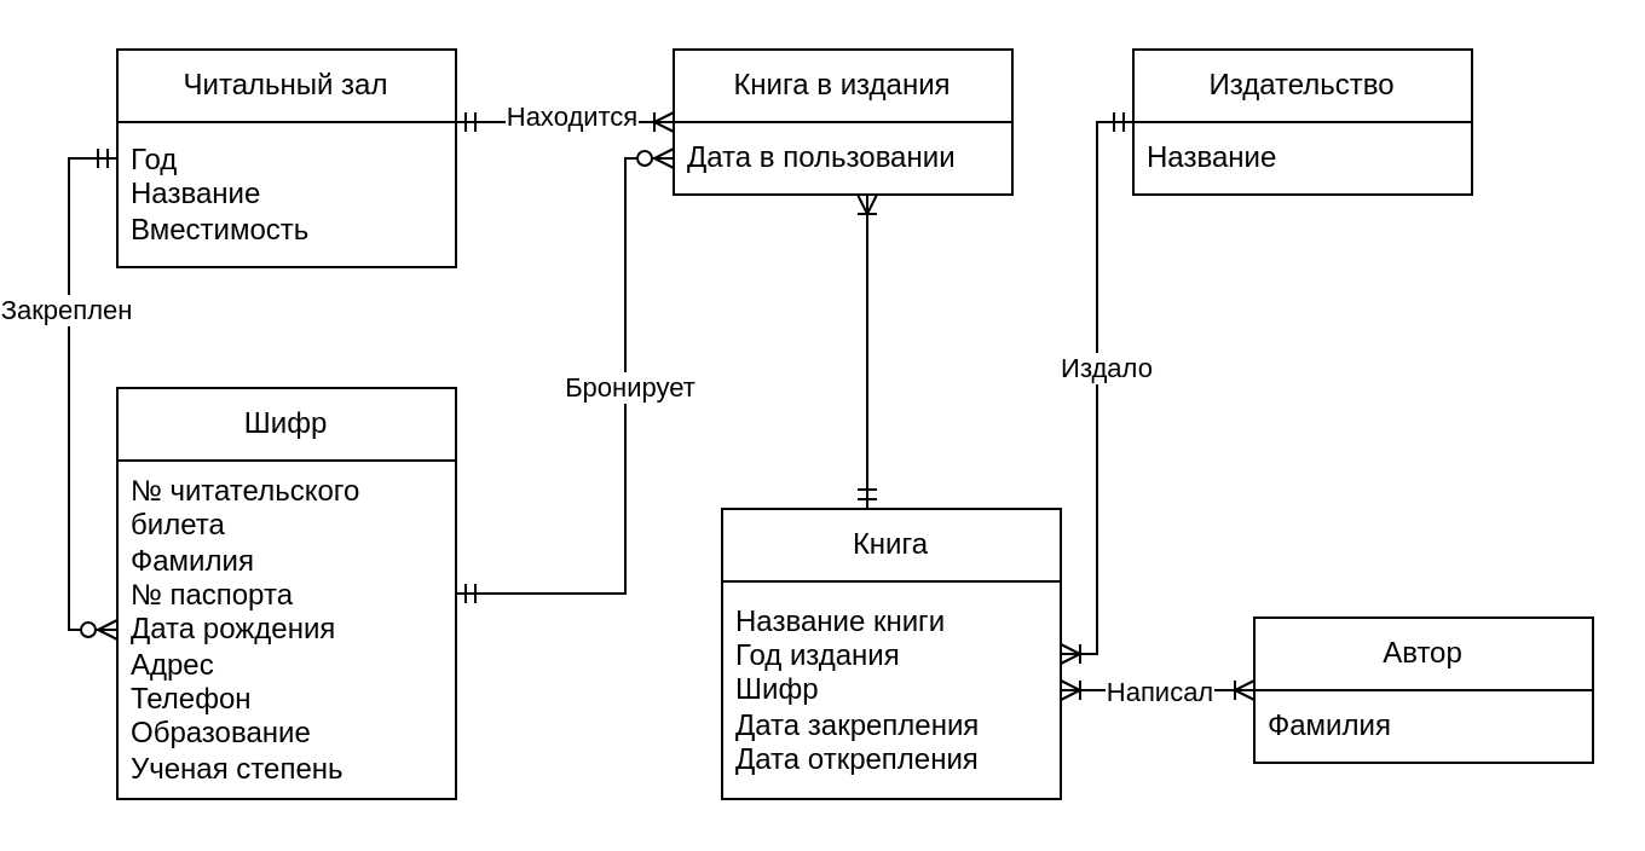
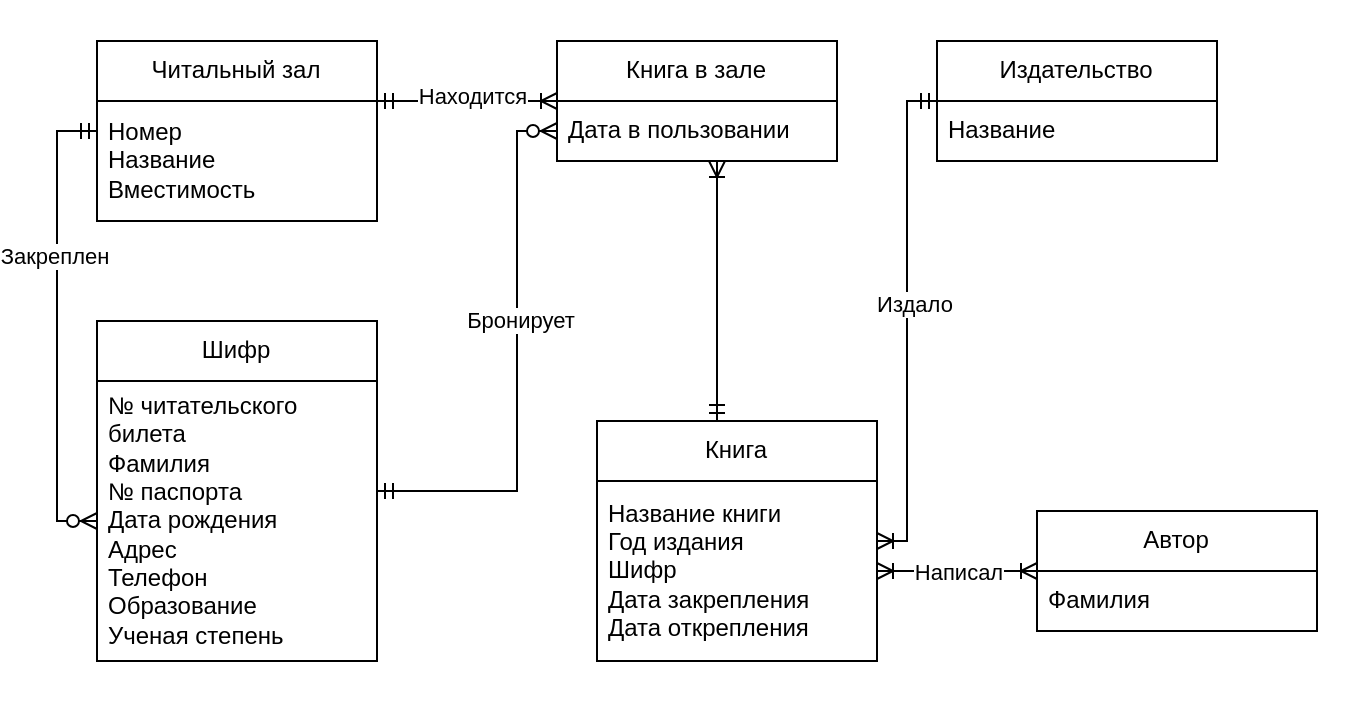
- <mxCell id="12" value="Книга в издания" style="swimlane;fontStyle=0;childLayout=stackLayout;horizontal=1;startSize=30;horizontalStack=0;resizeParent=1;resizeParentMax=0;resizeLast=0;collapsible=1;marginBottom=0;whiteSpace=wrap;html=1;" vertex="1" parent="1"><mxGeometry x="270" y="20" width="140" height="60" as="geometry" /></mxCell>
+ <mxCell id="12" value="Книга в зале" style="swimlane;fontStyle=0;childLayout=stackLayout;horizontal=1;startSize=30;horizontalStack=0;resizeParent=1;resizeParentMax=0;resizeLast=0;collapsible=1;marginBottom=0;whiteSpace=wrap;html=1;" vertex="1" parent="1"><mxGeometry x="270" y="20" width="140" height="60" as="geometry" /></mxCell>
- <mxCell id="7" value="Год&lt;br&gt;Название&lt;br&gt;Вместимость" style="text;strokeColor=none;fillColor=none;align=left;verticalAlign=middle;spacingLeft=4;spacingRight=4;overflow=hidden;points=[[0,0.5],[1,0.5]];portConstraint=eastwest;rotatable=0;whiteSpace=wrap;html=1;" vertex="1" parent="6"><mxGeometry y="30" width="140" height="60" as="geometry" /></mxCell>
+ <mxCell id="7" value="Номер&lt;br&gt;Название&lt;br&gt;Вместимость" style="text;strokeColor=none;fillColor=none;align=left;verticalAlign=middle;spacingLeft=4;spacingRight=4;overflow=hidden;points=[[0,0.5],[1,0.5]];portConstraint=eastwest;rotatable=0;whiteSpace=wrap;html=1;" vertex="1" parent="6"><mxGeometry y="30" width="140" height="60" as="geometry" /></mxCell>
